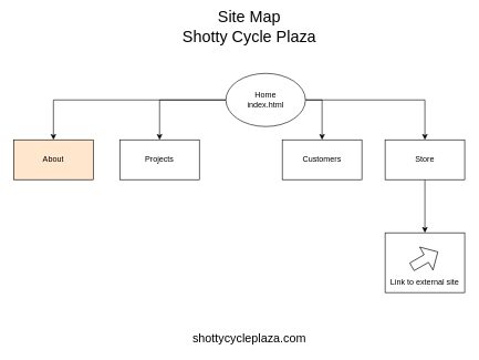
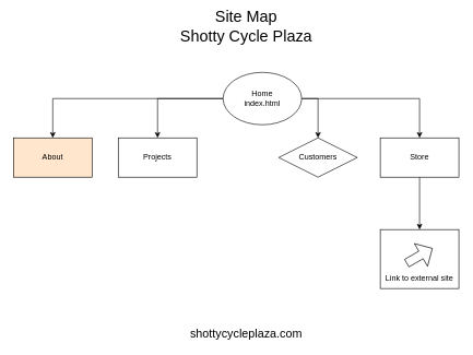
- <mxCell id="9" value="Customers" style="rounded=0;whiteSpace=wrap;html=1;" vertex="1" parent="1"><mxGeometry x="425" y="210" width="120" height="60" as="geometry" /></mxCell>
+ <mxCell id="9" value="Customers" style="rhombus;whiteSpace=wrap;html=1;" vertex="1" parent="1"><mxGeometry x="425" y="210" width="120" height="60" as="geometry" /></mxCell>
